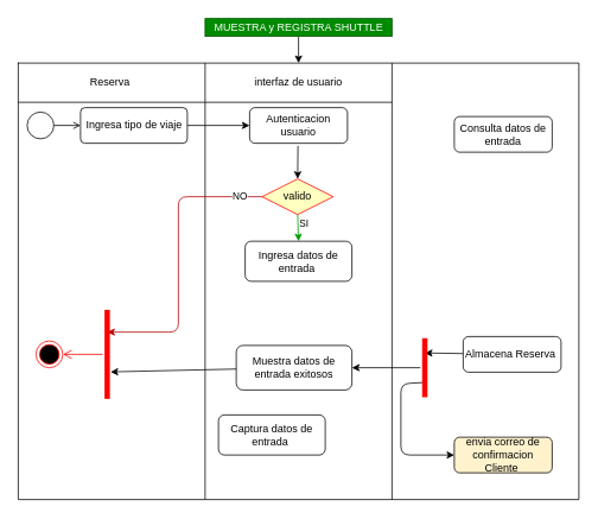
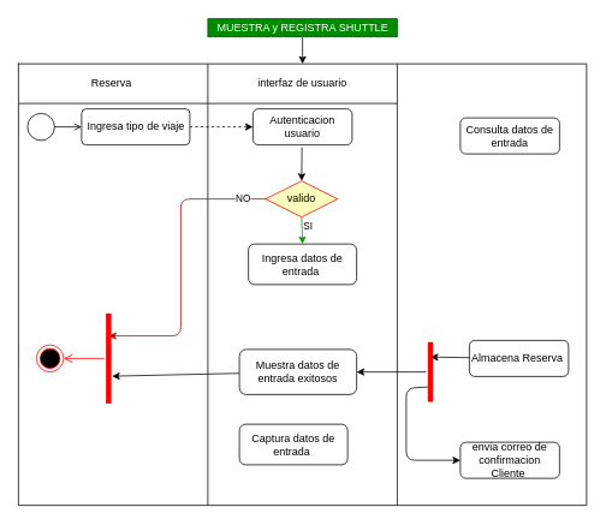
- <mxCell id="12" style="edgeStyle=none;html=1;" edge="1" parent="1" source="13" target="10"><mxGeometry relative="1" as="geometry" /></mxCell>
+ <mxCell id="12" style="edgeStyle=none;html=1;dashed=1;" edge="1" parent="1" source="13" target="10"><mxGeometry relative="1" as="geometry" /></mxCell>
- <mxCell id="36" value="Captura datos de entrada&amp;nbsp;" style="whiteSpace=wrap;html=1;fillColor=#FFFFFF;fontColor=#000000;rounded=1;" vertex="1" parent="1"><mxGeometry x="245" y="465" width="120" height="45" as="geometry" /></mxCell>
+ <mxCell id="36" value="Captura datos de entrada&amp;nbsp;" style="whiteSpace=wrap;html=1;fillColor=#FFFFFF;fontColor=#000000;rounded=1;" vertex="1" parent="1"><mxGeometry x="265" y="470" width="120" height="45" as="geometry" /></mxCell>
- <mxCell id="32" value="envia correo de confirmacion Cliente&amp;nbsp;" style="rounded=1;whiteSpace=wrap;html=1;fillColor=#fff2cc;fontColor=#000000;" vertex="1" parent="1"><mxGeometry x="510" y="490" width="110" height="40" as="geometry" /></mxCell>
+ <mxCell id="32" value="envia correo de confirmacion Cliente&amp;nbsp;" style="rounded=1;whiteSpace=wrap;html=1;fillColor=#FFFFFF;fontColor=#000000;" vertex="1" parent="1"><mxGeometry x="510" y="490" width="110" height="40" as="geometry" /></mxCell>
